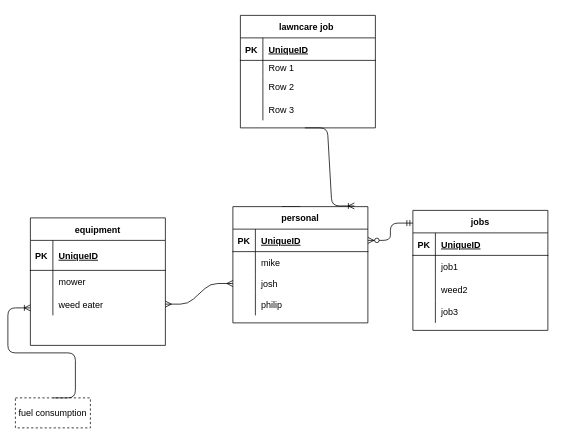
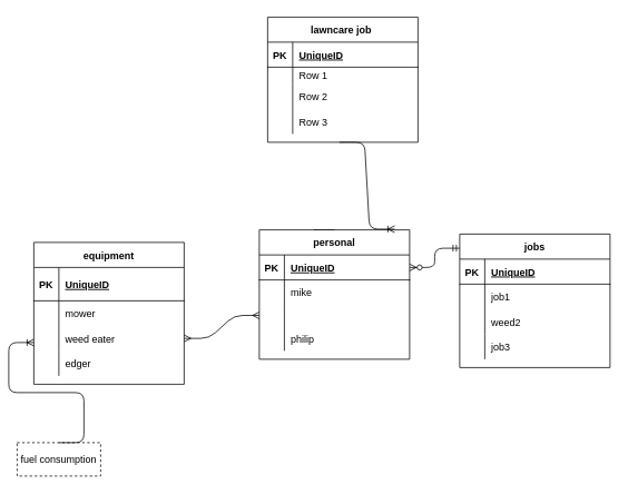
- <mxCell id="52" value="josh" style="shape=partialRectangle;connectable=0;fillColor=none;top=0;left=0;bottom=0;right=0;align=left;spacingLeft=6;overflow=hidden;" vertex="1" parent="50"><mxGeometry x="30" width="150" height="25" as="geometry" /></mxCell>
+ <mxCell id="27" value="edger" style="shape=partialRectangle;connectable=0;fillColor=none;top=0;left=0;bottom=0;right=0;align=left;spacingLeft=6;overflow=hidden;" vertex="1" parent="25"><mxGeometry x="30" width="150" height="30" as="geometry" /></mxCell>
